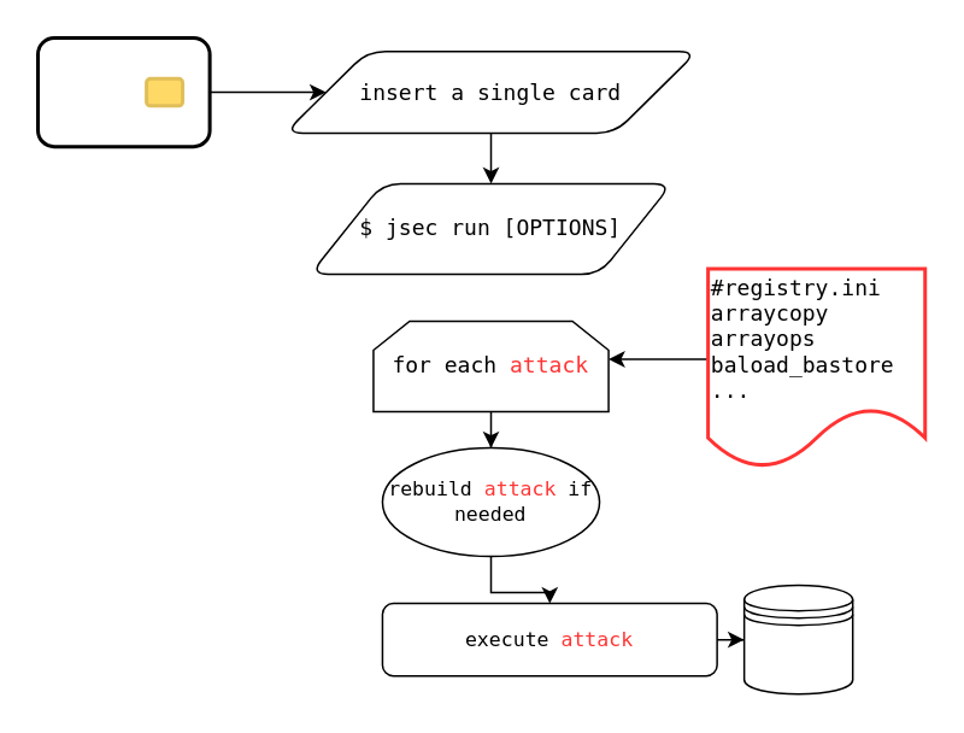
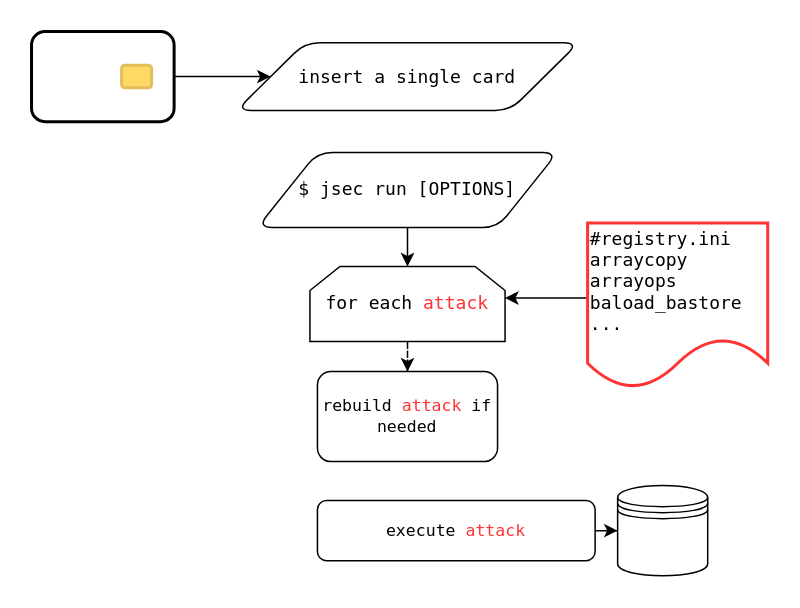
- <mxCell id="13" style="edgeStyle=orthogonalEdgeStyle;rounded=0;orthogonalLoop=1;jettySize=auto;html=1;fontFamily=typewriter;" edge="1" parent="1" source="14" target="12"><mxGeometry relative="1" as="geometry"><mxPoint x="276" y="88" as="targetPoint" /><Array as="points"><mxPoint x="271" y="78" /><mxPoint x="271" y="78" /></Array></mxGeometry></mxCell>
+ <mxCell id="4" style="edgeStyle=orthogonalEdgeStyle;rounded=0;orthogonalLoop=1;jettySize=auto;html=1;entryX=0.5;entryY=0;entryDx=0;entryDy=0;fontFamily=typewriter;exitX=0.5;exitY=1;exitDx=0;exitDy=0;" edge="1" parent="1" source="12" target="3"><mxGeometry relative="1" as="geometry"><mxPoint x="270.667" y="228" as="sourcePoint" /></mxGeometry></mxCell>
- <mxCell id="2" value="" style="edgeStyle=orthogonalEdgeStyle;rounded=0;orthogonalLoop=1;jettySize=auto;html=1;fontFamily=monospace;fontSize=11;" edge="1" parent="1" source="3" target="17"><mxGeometry relative="1" as="geometry"><mxPoint x="271" y="298" as="targetPoint" /></mxGeometry></mxCell>
+ <mxCell id="2" value="" style="edgeStyle=orthogonalEdgeStyle;rounded=0;orthogonalLoop=1;jettySize=auto;html=1;fontFamily=monospace;fontSize=11;dashed=1;" edge="1" parent="1" source="3" target="17"><mxGeometry relative="1" as="geometry"><mxPoint x="271" y="298" as="targetPoint" /></mxGeometry></mxCell>
- <mxCell id="17" value="rebuild &lt;font color=&quot;#FF3333&quot;&gt;attack&lt;/font&gt; if needed" style="ellipse;whiteSpace=wrap;html=1;shadow=0;glass=0;comic=0;strokeColor=#000000;strokeWidth=1;fillColor=#FFFFFF;gradientColor=none;fontFamily=monospace;fontSize=11;" vertex="1" parent="1"><mxGeometry x="211" y="247" width="120" height="60" as="geometry" /></mxCell>
+ <mxCell id="17" value="rebuild &lt;font color=&quot;#FF3333&quot;&gt;attack&lt;/font&gt; if needed" style="rounded=1;whiteSpace=wrap;html=1;shadow=0;glass=0;comic=0;strokeColor=#000000;strokeWidth=1;fillColor=#FFFFFF;gradientColor=none;fontFamily=monospace;fontSize=11;" vertex="1" parent="1"><mxGeometry x="211" y="247" width="120" height="60" as="geometry" /></mxCell>
- <mxCell id="16" style="edgeStyle=orthogonalEdgeStyle;rounded=0;orthogonalLoop=1;jettySize=auto;html=1;entryX=0.5;entryY=0;entryDx=0;entryDy=0;fontFamily=monospace;fontSize=11;" edge="1" parent="1" source="17" target="8"><mxGeometry relative="1" as="geometry" /></mxCell>
